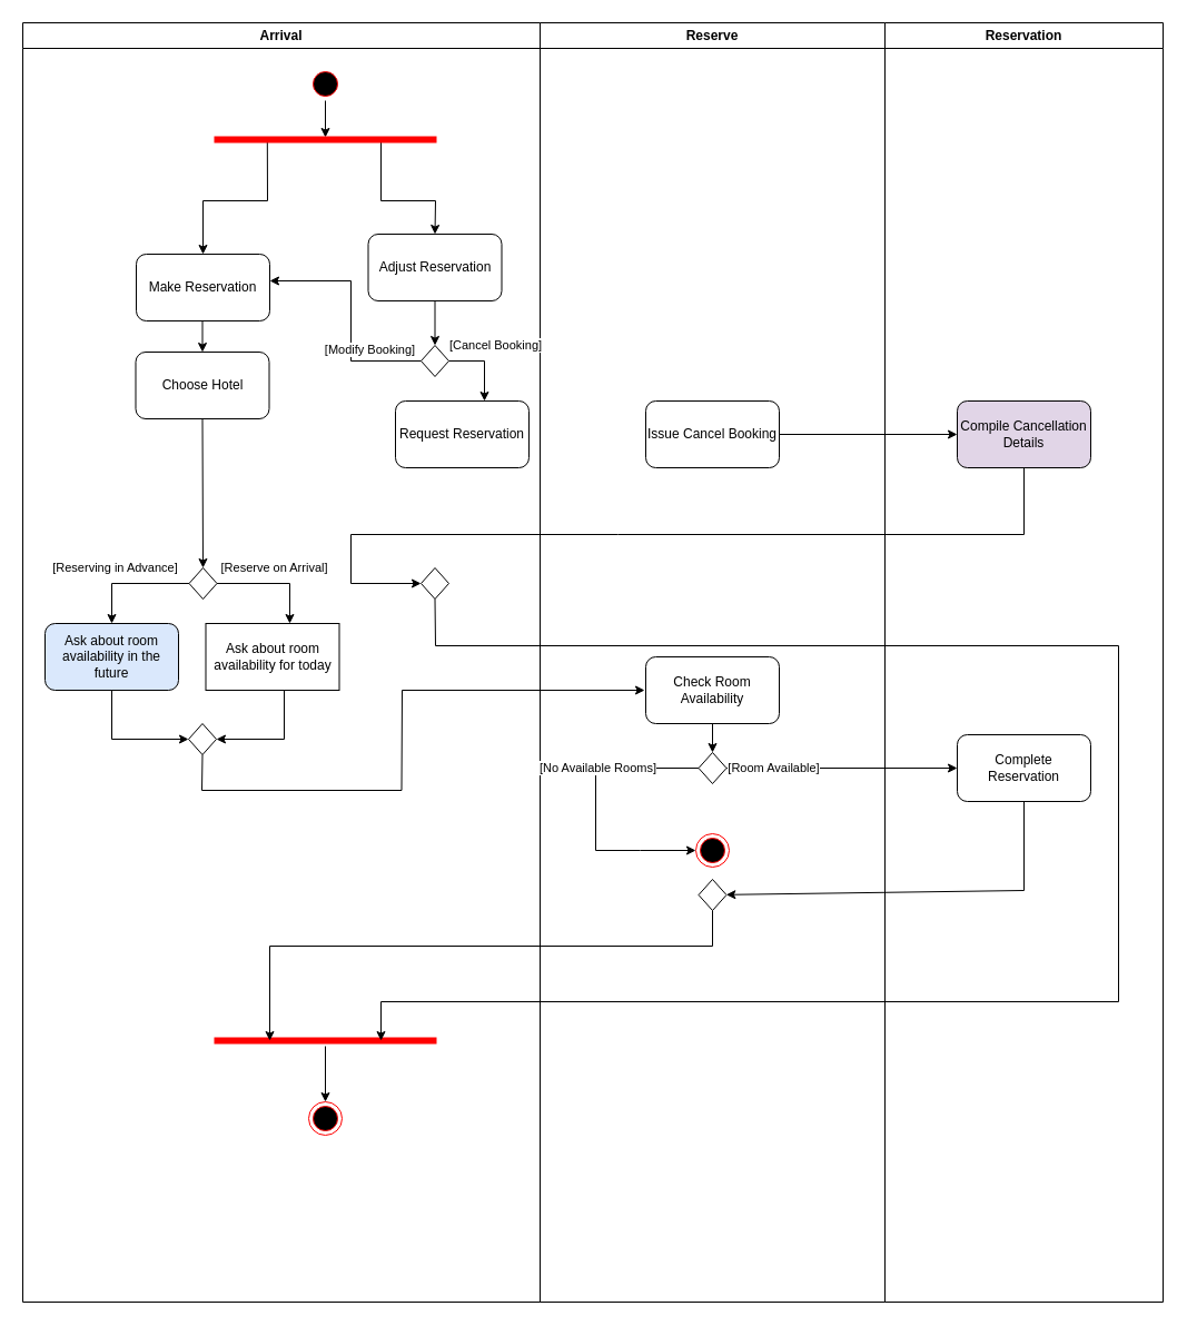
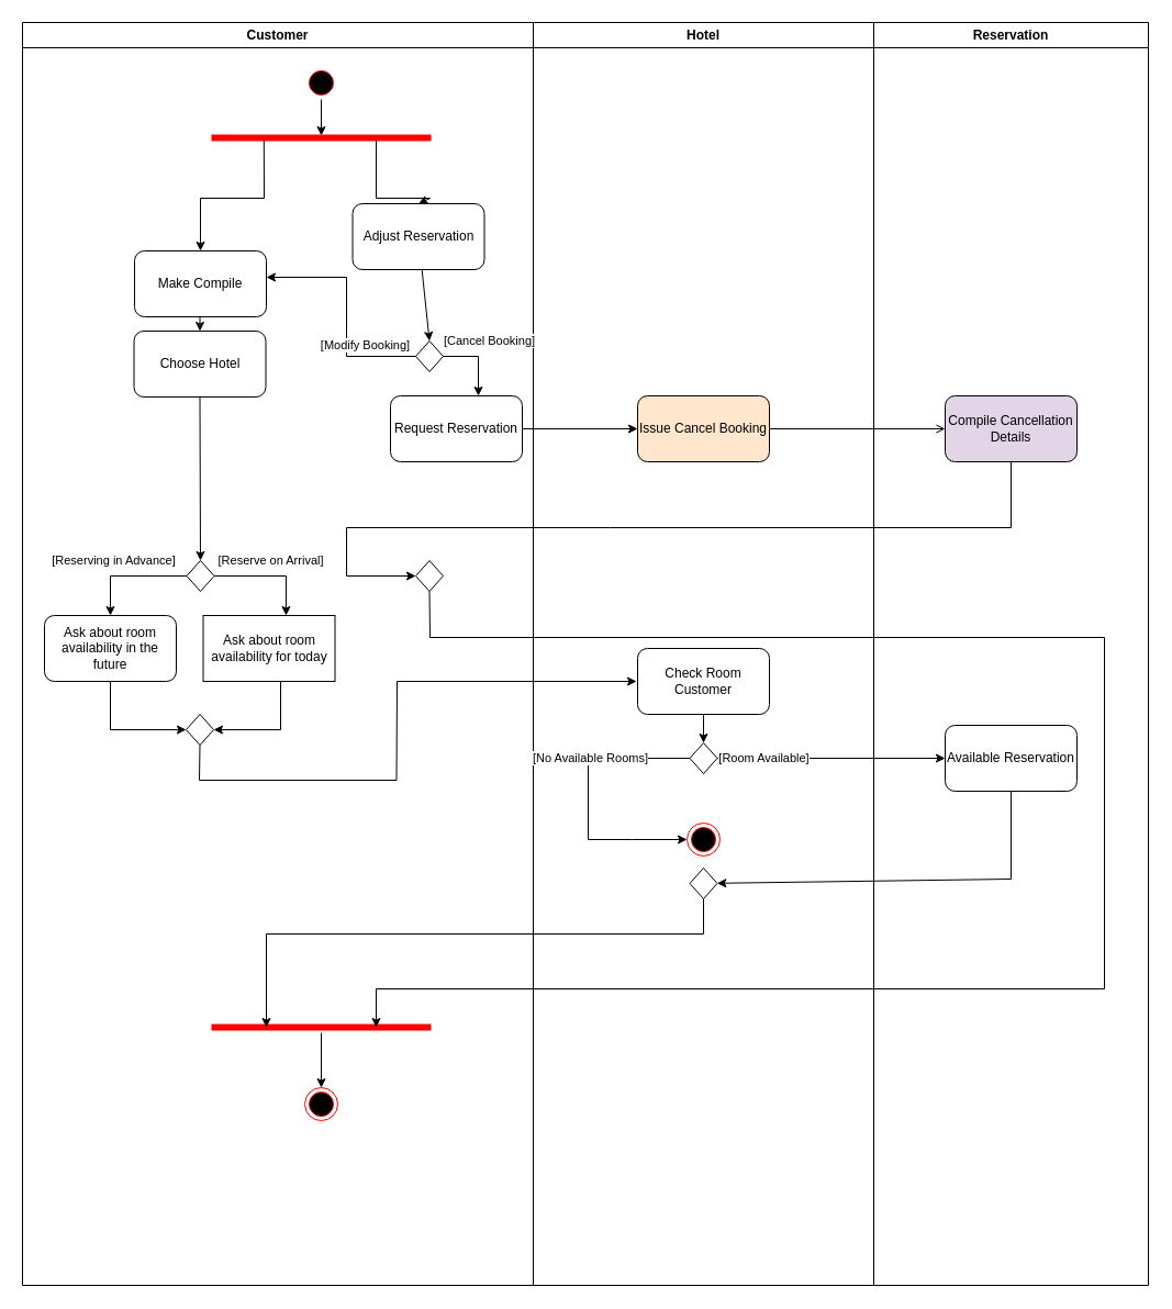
- <mxCell id="2" value="Arrival" style="swimlane;whiteSpace=wrap" parent="1" vertex="1"><mxGeometry x="20" y="20" width="465" height="1150" as="geometry" /></mxCell>
+ <mxCell id="2" value="Customer" style="swimlane;whiteSpace=wrap" parent="1" vertex="1"><mxGeometry x="20" y="20" width="465" height="1150" as="geometry" /></mxCell>
- <mxCell id="29" value="Reserve" style="swimlane;whiteSpace=wrap;startSize=23;" parent="1" vertex="1"><mxGeometry x="485" y="20" width="310" height="1150" as="geometry" /></mxCell>
+ <mxCell id="29" value="Hotel" style="swimlane;whiteSpace=wrap;startSize=23;" parent="1" vertex="1"><mxGeometry x="485" y="20" width="310" height="1150" as="geometry" /></mxCell>
- <mxCell id="20" value="Adjust Reservation" style="rounded=1;whiteSpace=wrap;html=1;" parent="2" vertex="1"><mxGeometry x="310.5" y="190" width="120" height="60" as="geometry" /></mxCell>
+ <mxCell id="20" value="Adjust Reservation" style="rounded=1;whiteSpace=wrap;html=1;" parent="2" vertex="1"><mxGeometry x="300.5" y="165" width="120" height="60" as="geometry" /></mxCell>
- <mxCell id="19" value="Make Reservation" style="rounded=1;whiteSpace=wrap;html=1;" parent="2" vertex="1"><mxGeometry x="102" y="208" width="120" height="60" as="geometry" /></mxCell>
+ <mxCell id="19" value="Make Compile" style="rounded=1;whiteSpace=wrap;html=1;" parent="2" vertex="1"><mxGeometry x="102" y="208" width="120" height="60" as="geometry" /></mxCell>
- <mxCell id="14" value="Choose Hotel" style="rounded=1;whiteSpace=wrap;html=1;" parent="2" vertex="1"><mxGeometry x="101.5" y="296" width="120" height="60" as="geometry" /></mxCell>
+ <mxCell id="14" value="Choose Hotel" style="rounded=1;whiteSpace=wrap;html=1;" parent="2" vertex="1"><mxGeometry x="101.5" y="281" width="120" height="60" as="geometry" /></mxCell>
+ <mxCell id="46" style="edgeStyle=none;rounded=0;orthogonalLoop=1;jettySize=auto;html=1;exitX=1;exitY=0.5;exitDx=0;exitDy=0;entryX=0;entryY=0.5;entryDx=0;entryDy=0;" parent="1" source="24" target="32" edge="1"><mxGeometry relative="1" as="geometry"><mxPoint x="445" y="390.235" as="targetPoint" /></mxGeometry></mxCell>
- <mxCell id="32" value="Issue Cancel Booking" style="rounded=1;whiteSpace=wrap;html=1;" parent="29" vertex="1"><mxGeometry x="95" y="340" width="120" height="60" as="geometry" /></mxCell>
+ <mxCell id="32" value="Issue Cancel Booking" style="rounded=1;whiteSpace=wrap;html=1;fillColor=#ffe6cc;" parent="29" vertex="1"><mxGeometry x="95" y="340" width="120" height="60" as="geometry" /></mxCell>
- <mxCell id="43" style="edgeStyle=none;rounded=0;orthogonalLoop=1;jettySize=auto;html=1;exitX=1;exitY=0.5;exitDx=0;exitDy=0;entryX=0;entryY=0.5;entryDx=0;entryDy=0;" parent="1" source="32" target="27" edge="1"><mxGeometry relative="1" as="geometry"><Array as="points" /></mxGeometry></mxCell>
+ <mxCell id="43" style="edgeStyle=none;rounded=0;orthogonalLoop=1;jettySize=auto;html=1;exitX=1;exitY=0.5;exitDx=0;exitDy=0;entryX=0;entryY=0.5;entryDx=0;entryDy=0;endArrow=open;" parent="1" source="32" target="27" edge="1"><mxGeometry relative="1" as="geometry"><Array as="points" /></mxGeometry></mxCell>
- <mxCell id="12" value="Ask about room availability in the future" style="rounded=1;whiteSpace=wrap;html=1;fillColor=#dae8fc;" parent="2" vertex="1"><mxGeometry x="20" y="540" width="120" height="60" as="geometry" /></mxCell>
+ <mxCell id="12" value="Ask about room availability in the future" style="rounded=1;whiteSpace=wrap;html=1;" parent="2" vertex="1"><mxGeometry x="20" y="540" width="120" height="60" as="geometry" /></mxCell>
- <mxCell id="33" value="Check Room Availability" style="rounded=1;whiteSpace=wrap;html=1;" parent="29" vertex="1"><mxGeometry x="95" y="570" width="120" height="60" as="geometry" /></mxCell>
+ <mxCell id="33" value="Check Room Customer" style="rounded=1;whiteSpace=wrap;html=1;" parent="29" vertex="1"><mxGeometry x="95" y="570" width="120" height="60" as="geometry" /></mxCell>
- <mxCell id="28" value="Complete Reservation" style="rounded=1;whiteSpace=wrap;html=1;" parent="26" vertex="1"><mxGeometry x="65" y="640" width="120" height="60" as="geometry" /></mxCell>
+ <mxCell id="28" value="Available Reservation" style="rounded=1;whiteSpace=wrap;html=1;" parent="26" vertex="1"><mxGeometry x="65" y="640" width="120" height="60" as="geometry" /></mxCell>
